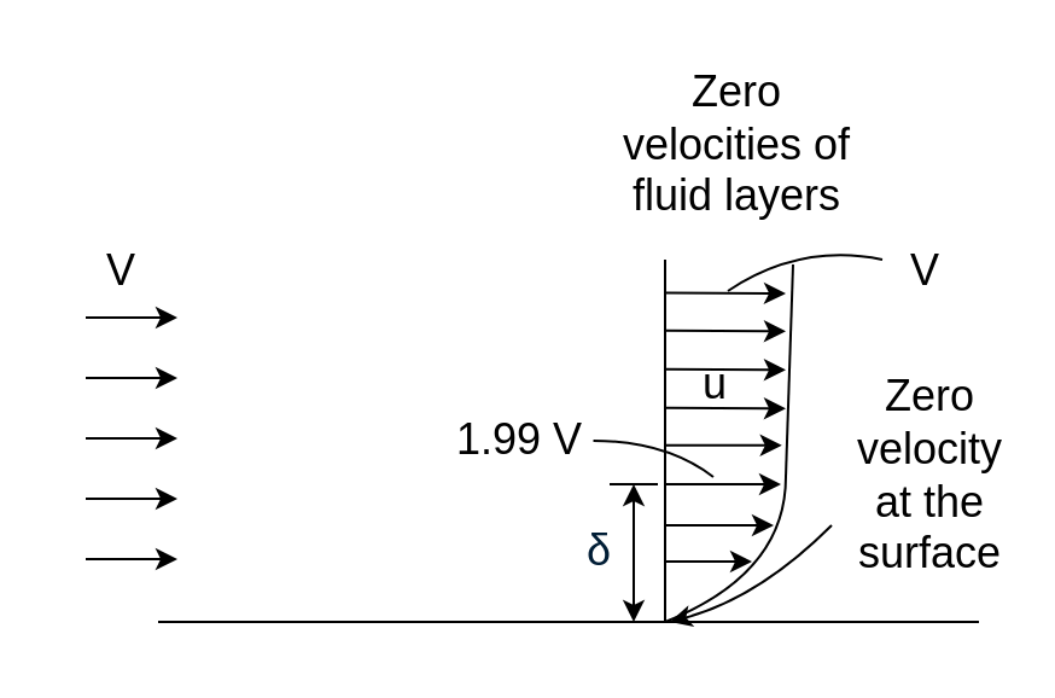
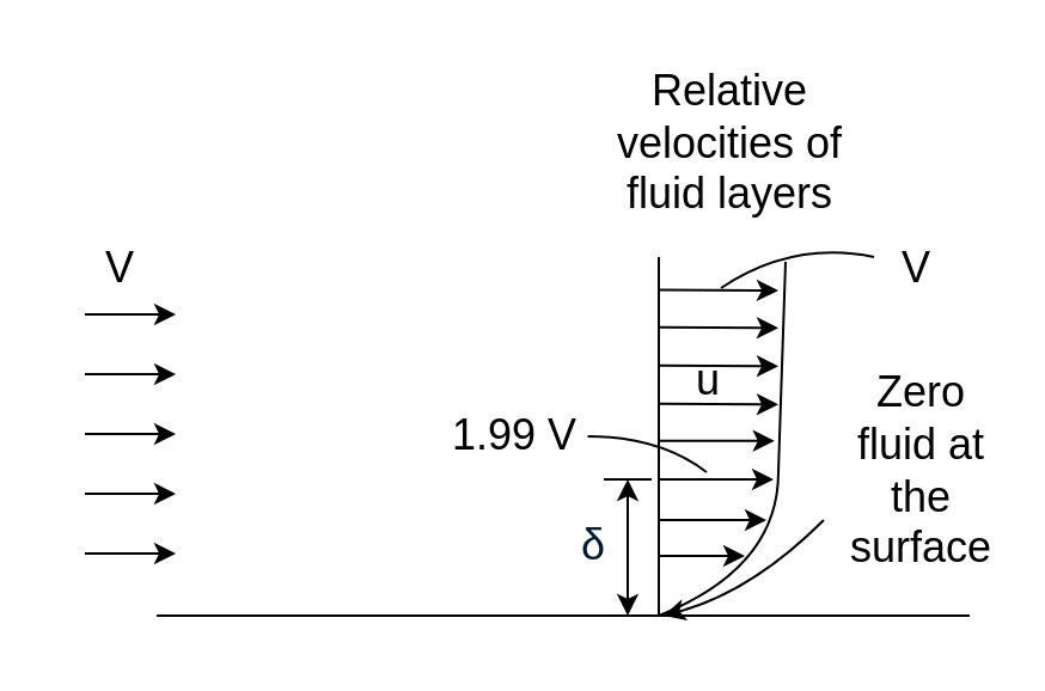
- <mxCell id="20" value="&lt;font style=&quot;font-size: 18px;&quot;&gt;Zero velocities of fluid layers&lt;/font&gt;" style="text;html=1;align=center;verticalAlign=middle;whiteSpace=wrap;rounded=0;" vertex="1" parent="1"><mxGeometry x="255.26" y="20" width="99.74" height="80" as="geometry" /></mxCell>
+ <mxCell id="20" value="&lt;font style=&quot;font-size: 18px;&quot;&gt;Relative velocities of fluid layers&lt;/font&gt;" style="text;html=1;align=center;verticalAlign=middle;whiteSpace=wrap;rounded=0;" vertex="1" parent="1"><mxGeometry x="255.26" y="20" width="99.74" height="80" as="geometry" /></mxCell>
- <mxCell id="13" value="&lt;font style=&quot;font-size: 18px;&quot;&gt;Zero velocity at the surface&lt;/font&gt;" style="text;html=1;align=center;verticalAlign=middle;whiteSpace=wrap;rounded=0;" vertex="1" parent="1"><mxGeometry x="355" y="127" width="60" height="140" as="geometry" /></mxCell>
+ <mxCell id="13" value="&lt;font style=&quot;font-size: 18px;&quot;&gt;Zero fluid at the surface&lt;/font&gt;" style="text;html=1;align=center;verticalAlign=middle;whiteSpace=wrap;rounded=0;" vertex="1" parent="1"><mxGeometry x="355" y="127" width="60" height="140" as="geometry" /></mxCell>
